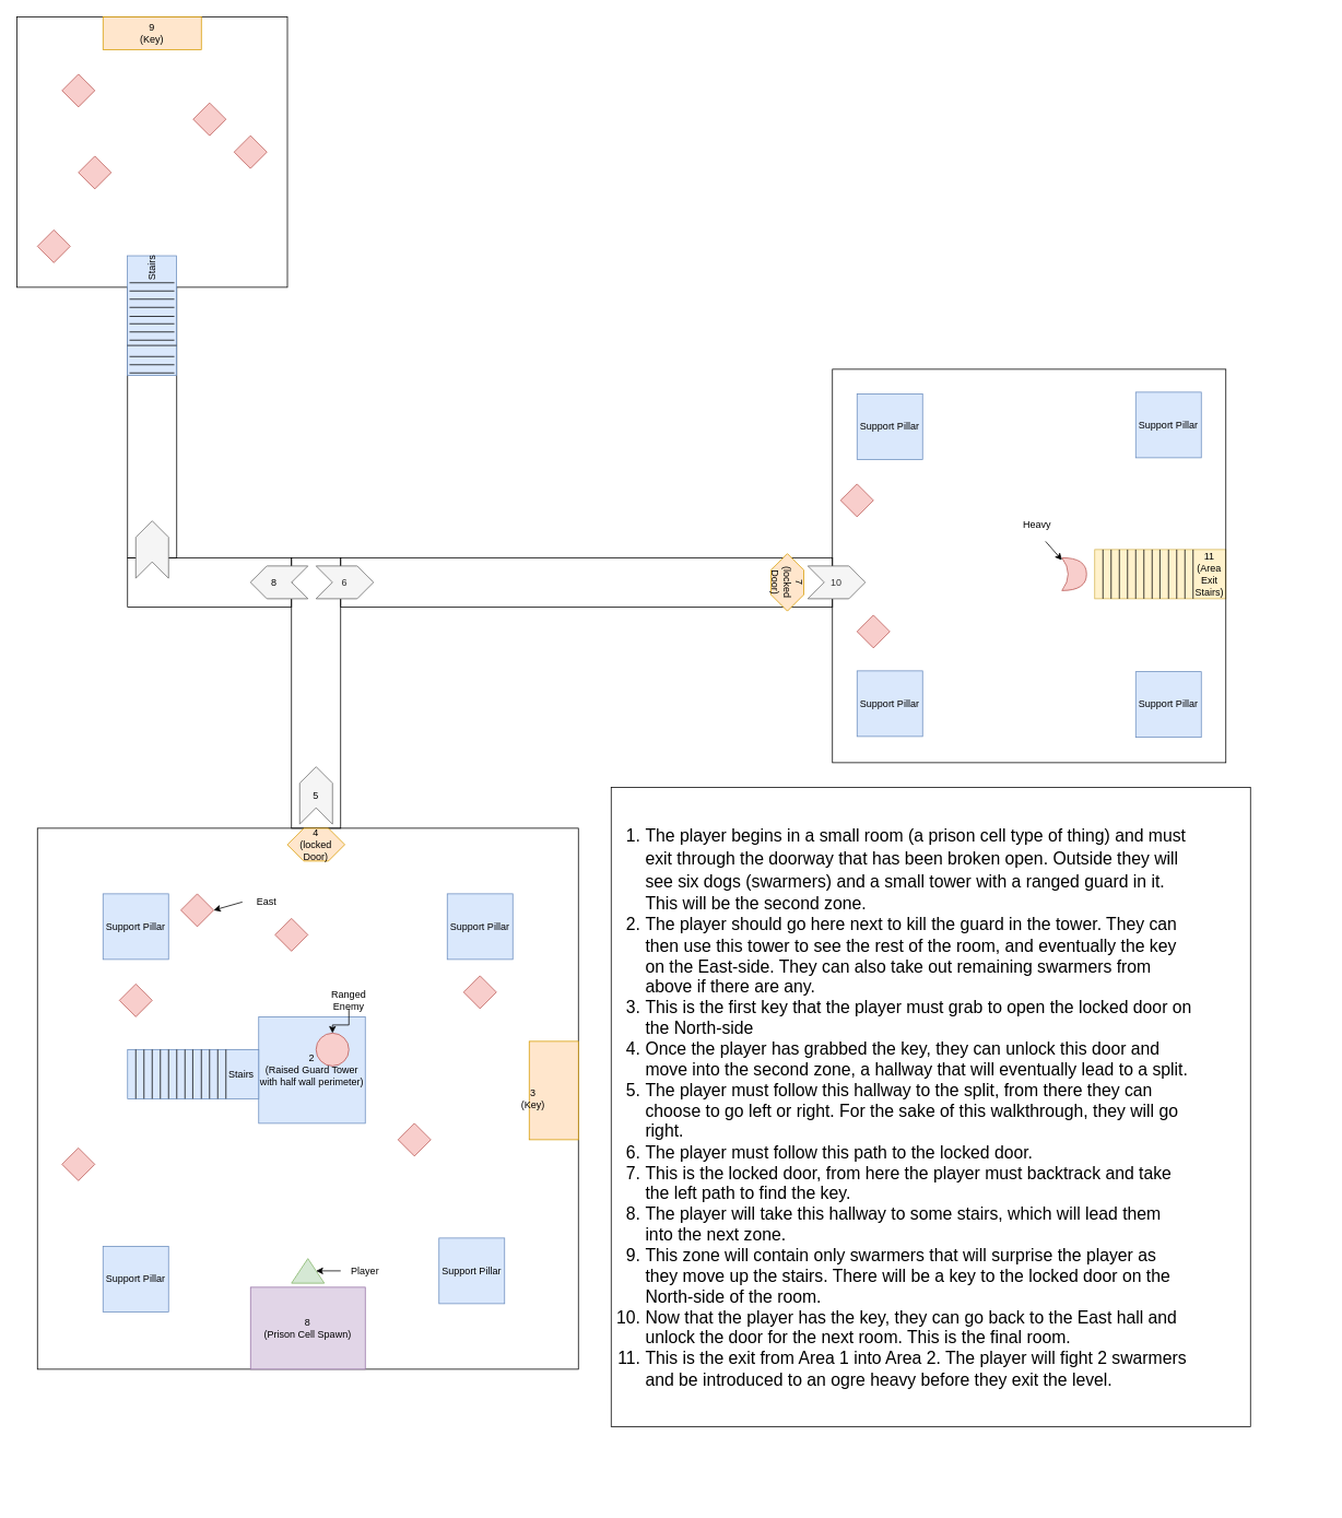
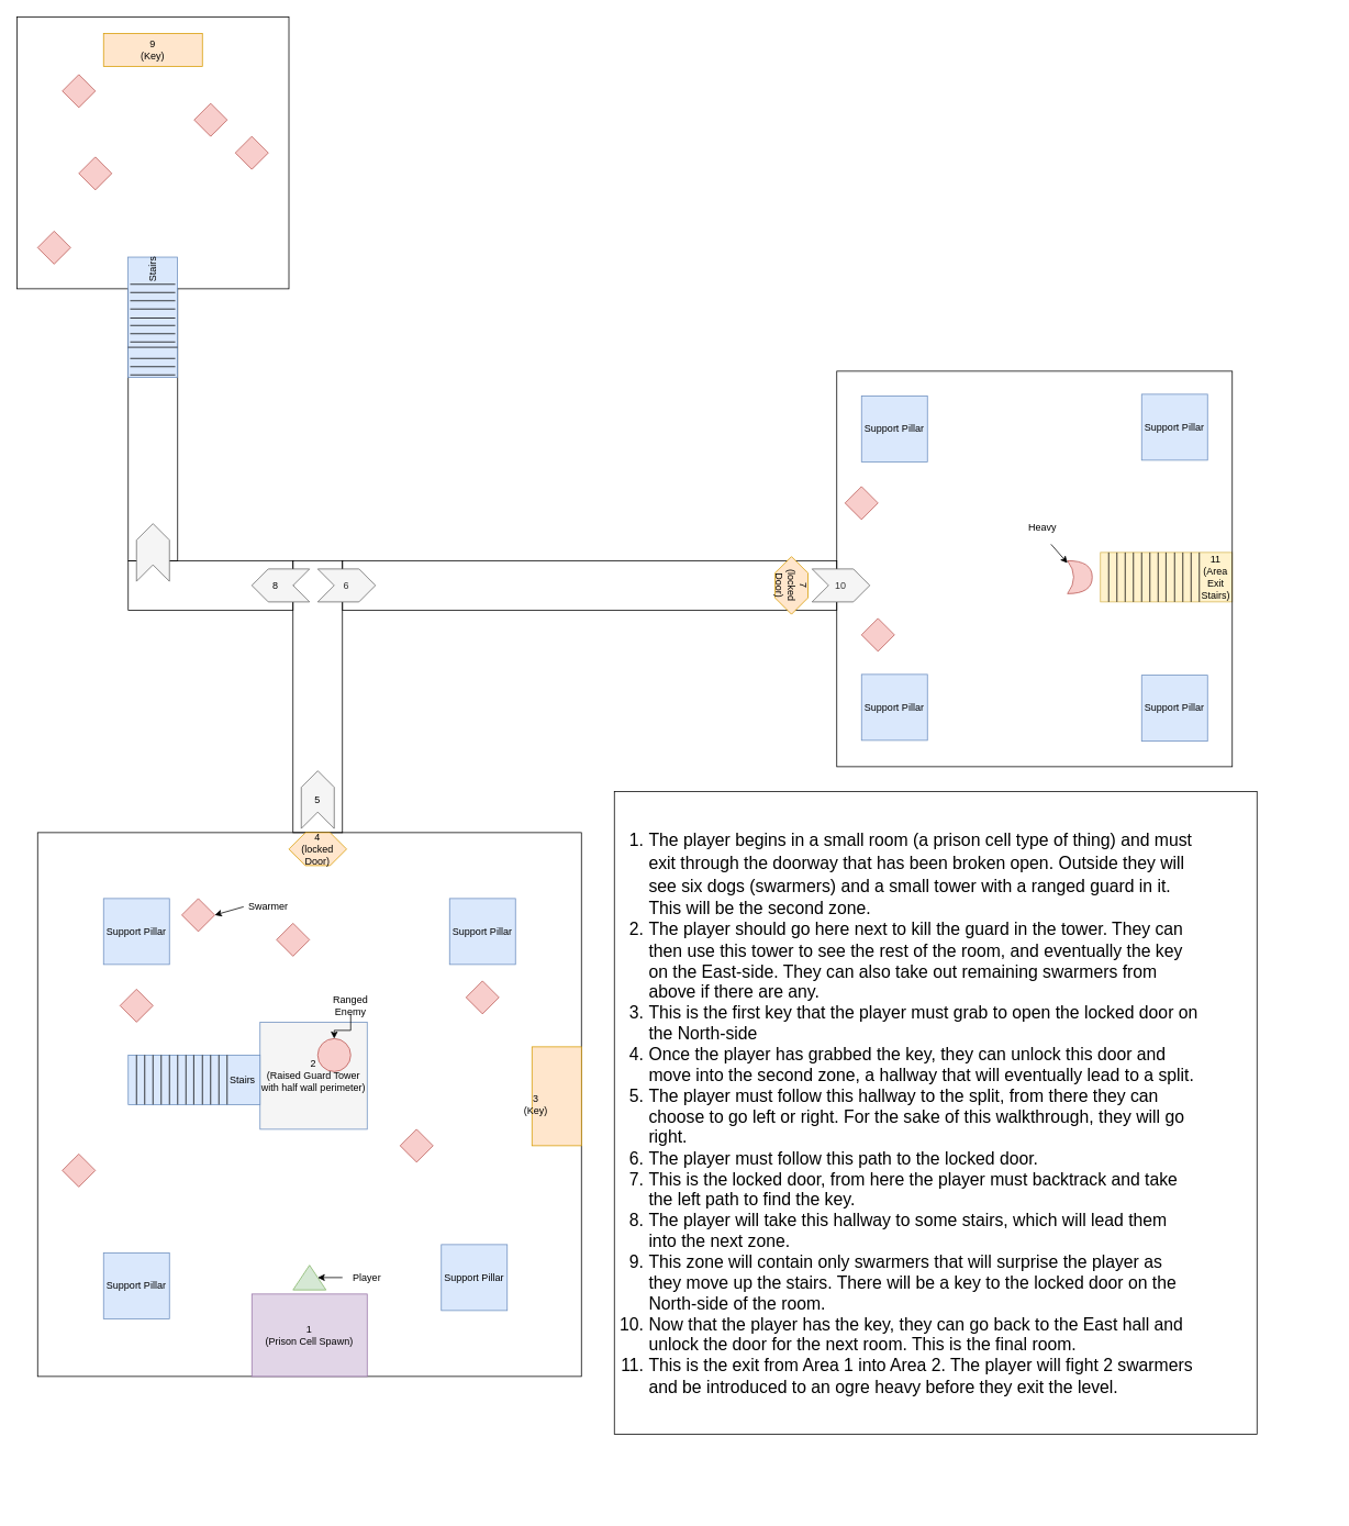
- <mxCell id="86" value="9&lt;br&gt;(Key)" style="rounded=0;whiteSpace=wrap;html=1;strokeColor=#d79b00;fillColor=#ffe6cc;" vertex="1" parent="1"><mxGeometry x="125" y="20" width="120" height="40" as="geometry" /></mxCell>
+ <mxCell id="86" value="9&lt;br&gt;(Key)" style="rounded=0;whiteSpace=wrap;html=1;strokeColor=#d79b00;fillColor=#ffe6cc;" vertex="1" parent="1"><mxGeometry x="125" y="40" width="120" height="40" as="geometry" /></mxCell>
- <mxCell id="47" value="East" style="text;html=1;strokeColor=none;fillColor=none;align=center;verticalAlign=middle;whiteSpace=wrap;rounded=0;" vertex="1" parent="1"><mxGeometry x="305" y="1090" width="40" height="20" as="geometry" /></mxCell>
+ <mxCell id="47" value="Swarmer" style="text;html=1;strokeColor=none;fillColor=none;align=center;verticalAlign=middle;whiteSpace=wrap;rounded=0;" vertex="1" parent="1"><mxGeometry x="305" y="1090" width="40" height="20" as="geometry" /></mxCell>
- <mxCell id="13" value="2&lt;br&gt;(Raised Guard Tower with half wall perimeter)" style="whiteSpace=wrap;html=1;aspect=fixed;fillColor=#dae8fc;strokeColor=#6c8ebf;" vertex="1" parent="1"><mxGeometry x="315" y="1240" width="130" height="130" as="geometry" /></mxCell>
+ <mxCell id="13" value="2&lt;br&gt;(Raised Guard Tower with half wall perimeter)" style="whiteSpace=wrap;html=1;aspect=fixed;fillColor=#f5f5f5;strokeColor=#6c8ebf;" vertex="1" parent="1"><mxGeometry x="315" y="1240" width="130" height="130" as="geometry" /></mxCell>
- <mxCell id="3" value="8&lt;br&gt;(Prison Cell Spawn)" style="rounded=0;whiteSpace=wrap;html=1;fillColor=#e1d5e7;strokeColor=#9673a6;" vertex="1" parent="1"><mxGeometry x="305" y="1570" width="140" height="100" as="geometry" /></mxCell>
+ <mxCell id="3" value="1&lt;br&gt;(Prison Cell Spawn)" style="rounded=0;whiteSpace=wrap;html=1;fillColor=#e1d5e7;strokeColor=#9673a6;" vertex="1" parent="1"><mxGeometry x="305" y="1570" width="140" height="100" as="geometry" /></mxCell>
